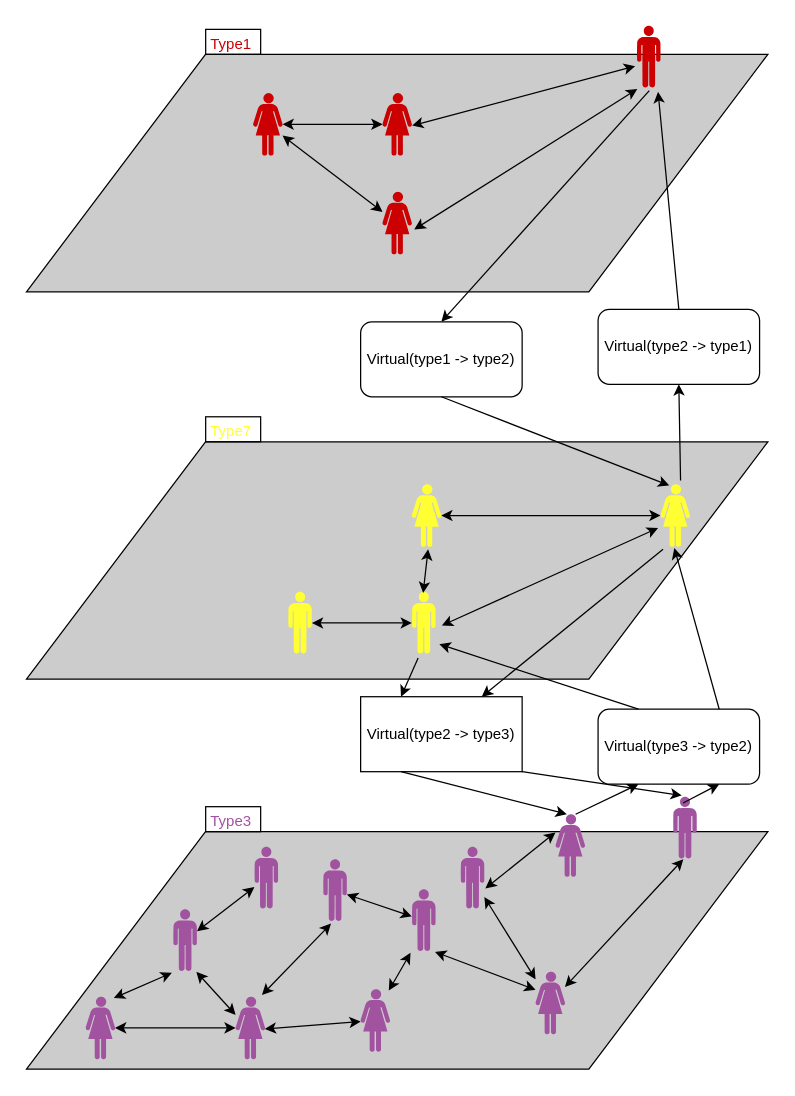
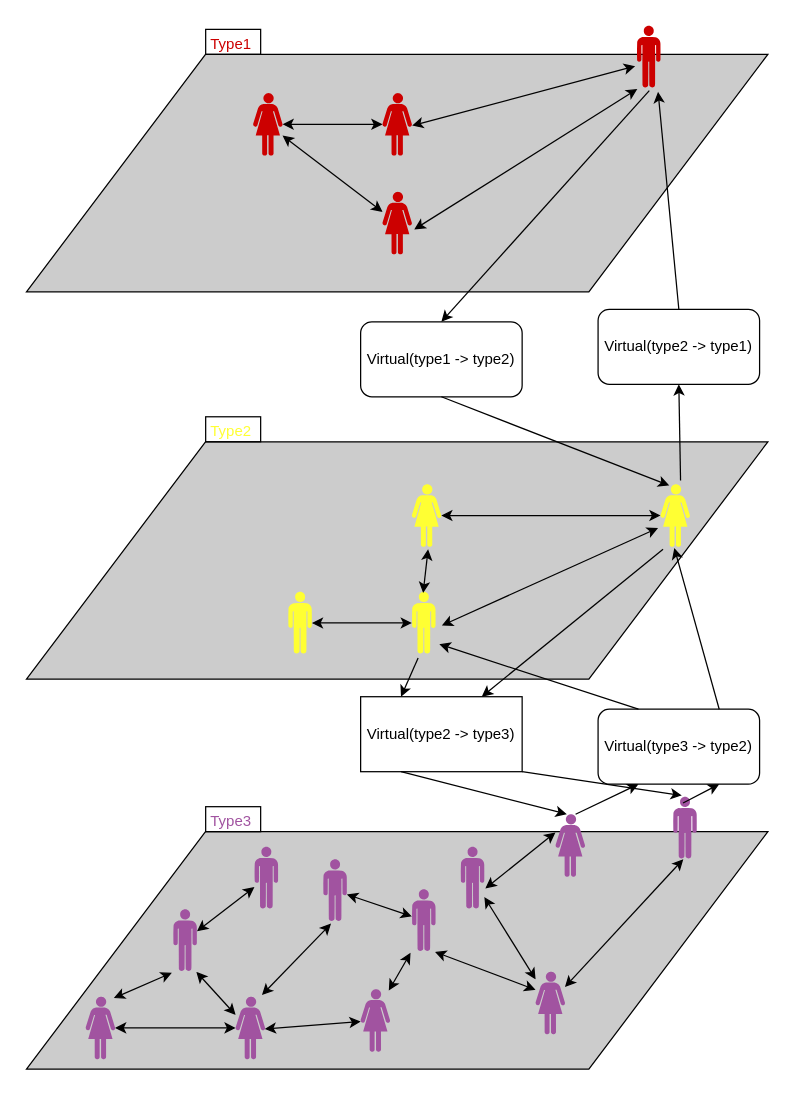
- <mxCell id="41" value="&lt;font color=&quot;#ffff33&quot;&gt;Type7&lt;/font&gt;" style="text;html=1;align=center;verticalAlign=middle;resizable=0;points=[];autosize=1;strokeColor=none;fillColor=none;" parent="1" vertex="1"><mxGeometry x="154" y="330" width="60" height="30" as="geometry" /></mxCell>
+ <mxCell id="41" value="&lt;font color=&quot;#ffff33&quot;&gt;Type2&lt;/font&gt;" style="text;html=1;align=center;verticalAlign=middle;resizable=0;points=[];autosize=1;strokeColor=none;fillColor=none;" parent="1" vertex="1"><mxGeometry x="154" y="330" width="60" height="30" as="geometry" /></mxCell>
